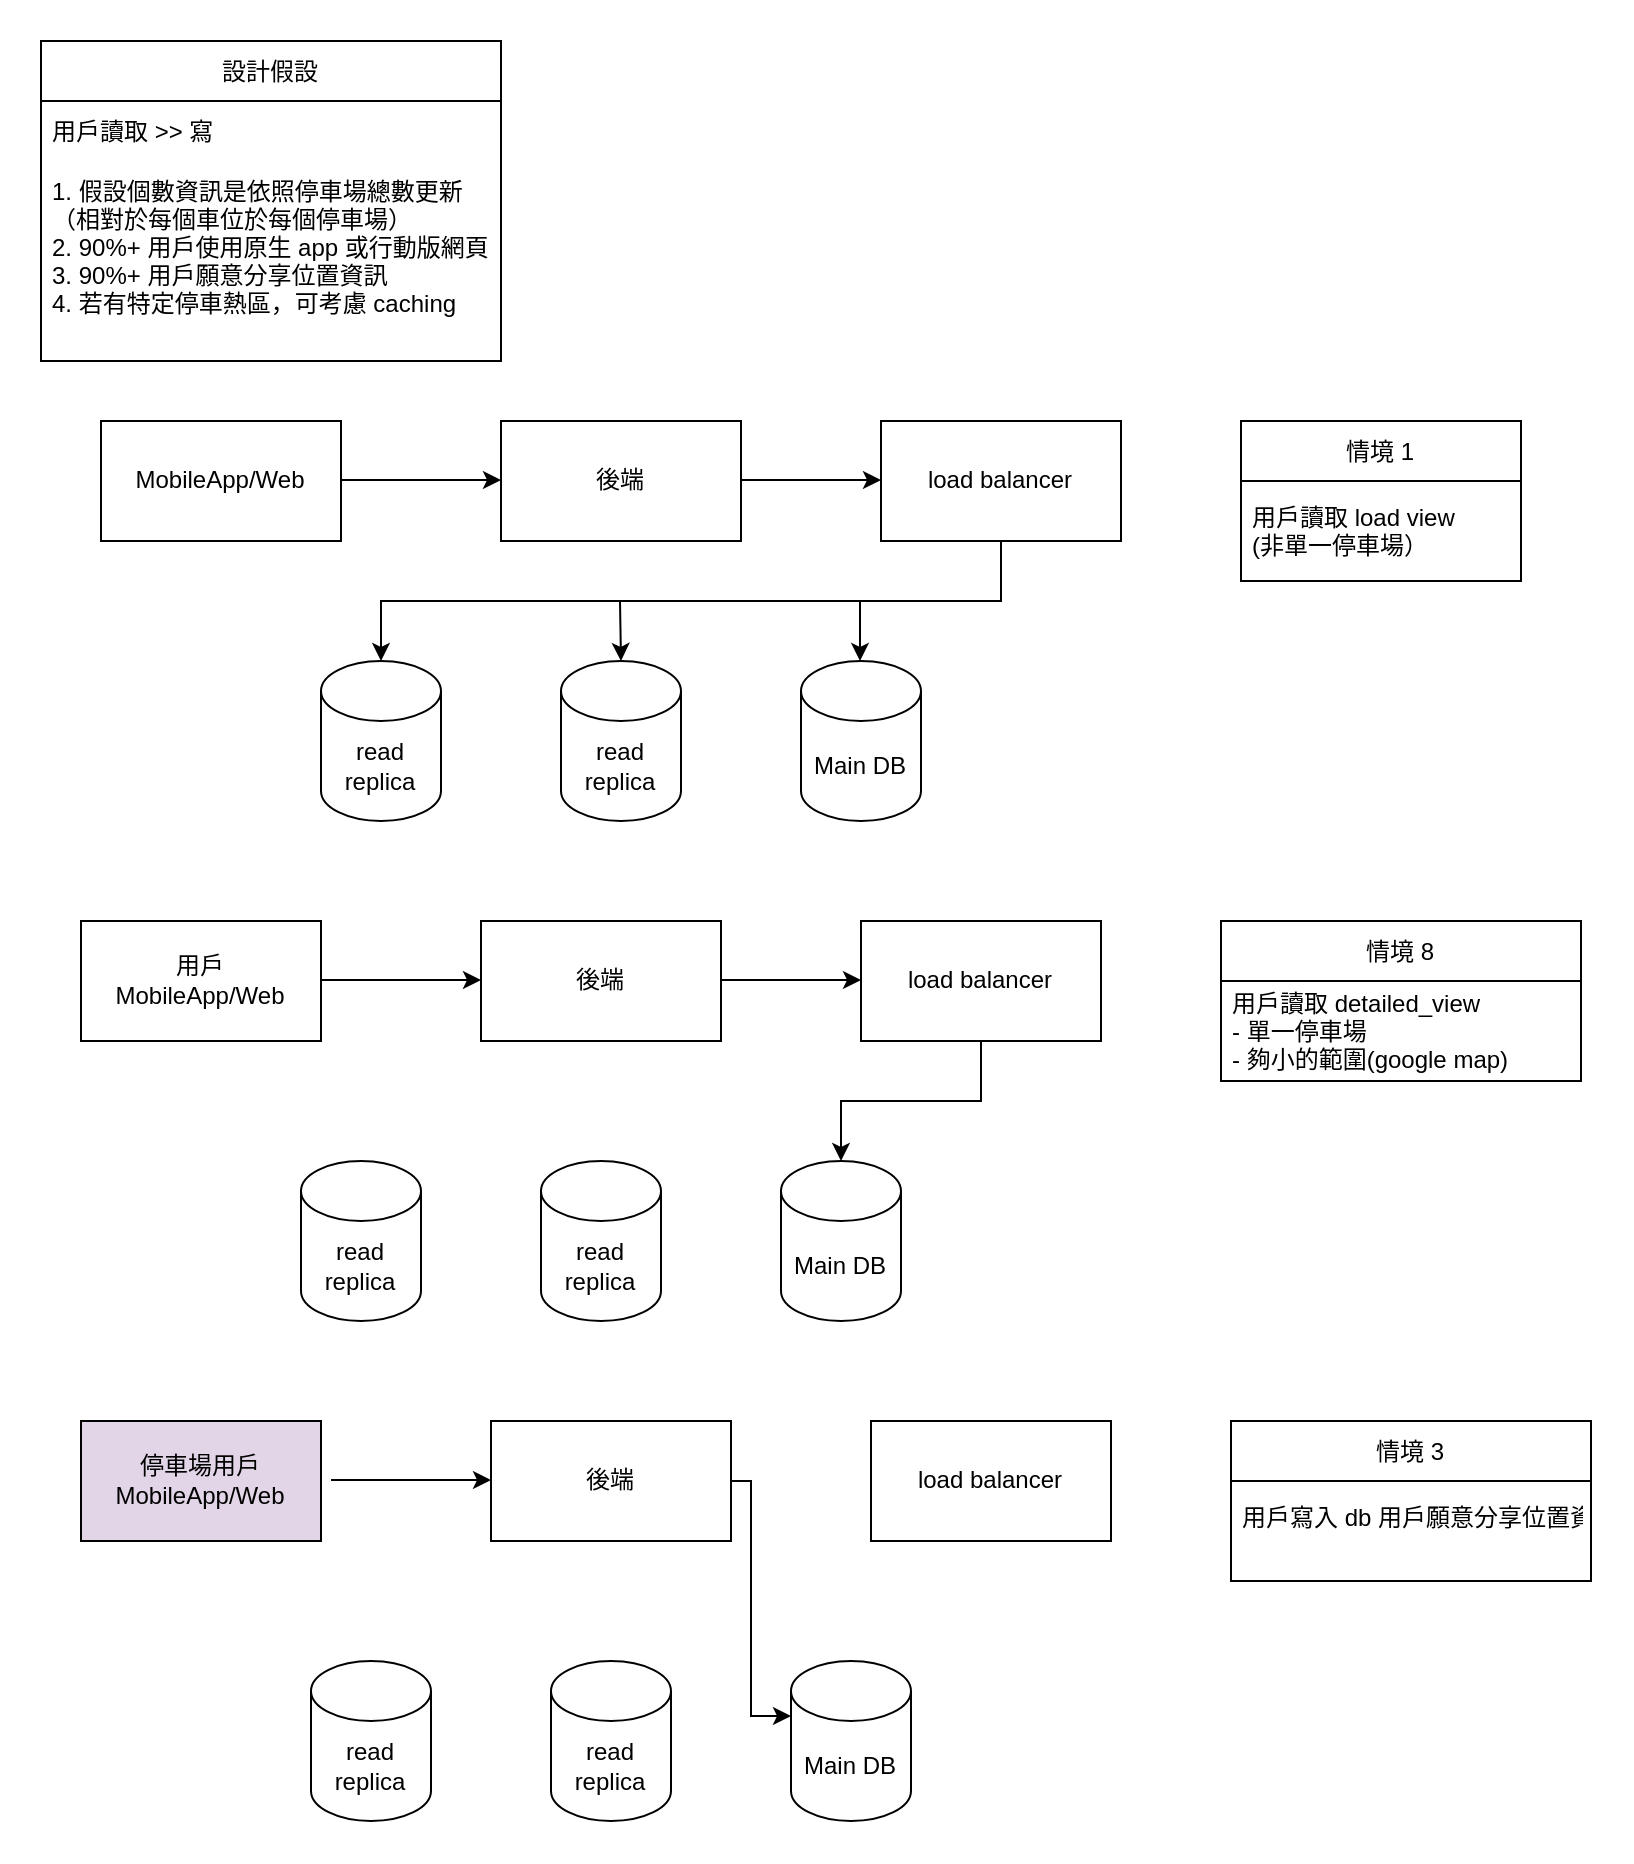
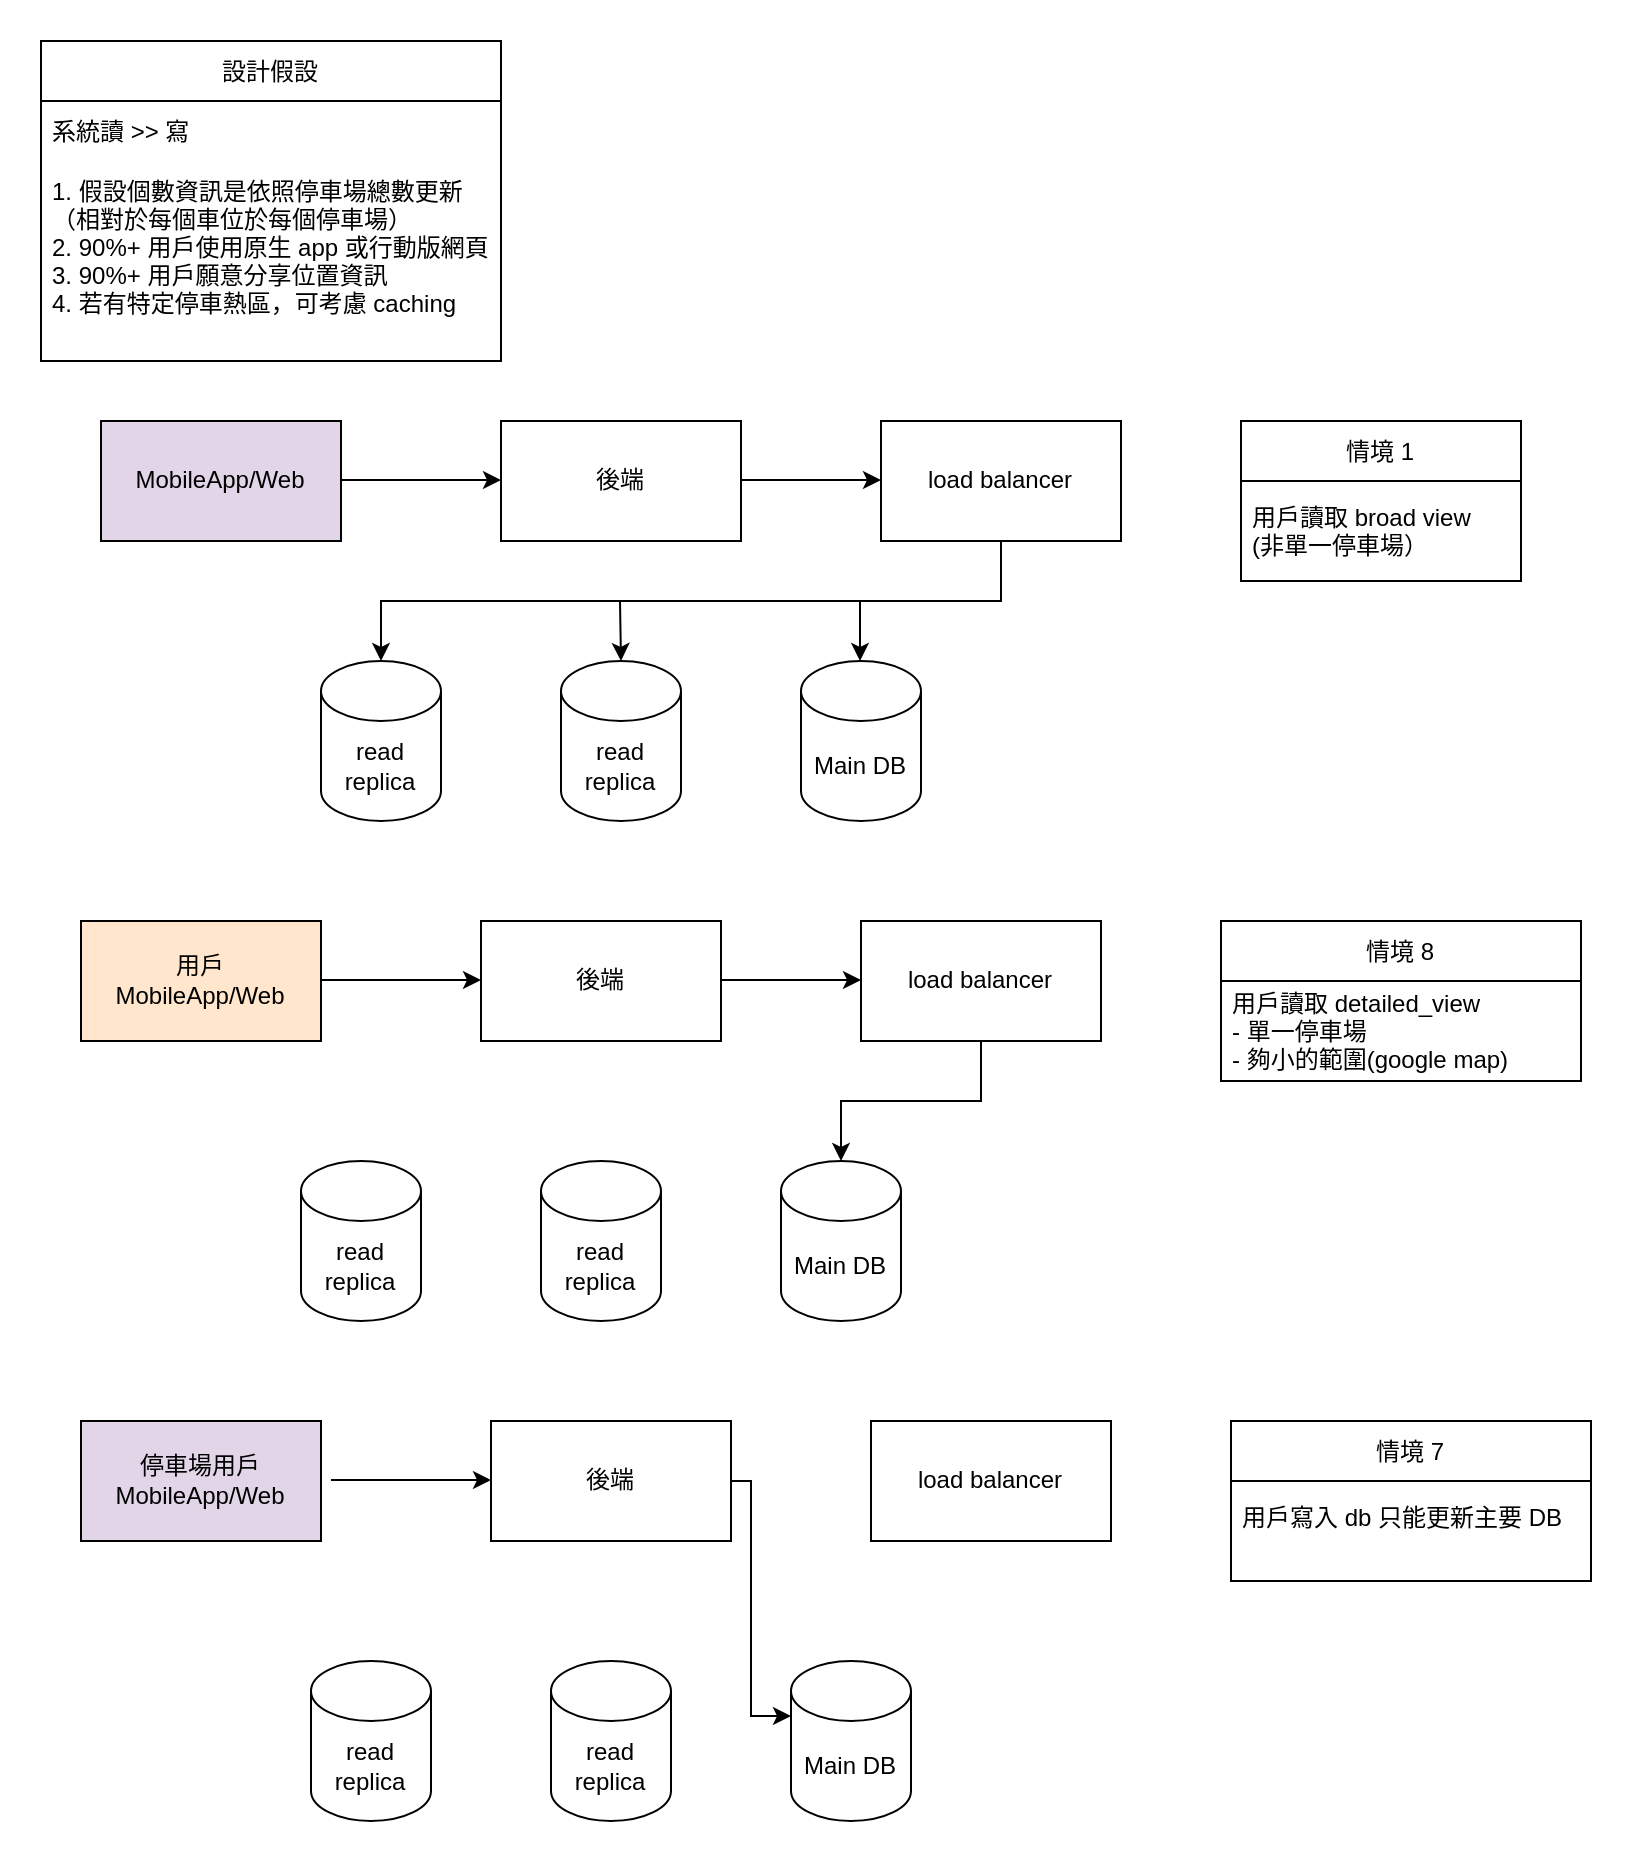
- <mxCell id="3" value="用戶讀取 &gt;&gt; 寫" style="text;strokeColor=none;fillColor=none;align=left;verticalAlign=middle;spacingLeft=4;spacingRight=4;overflow=hidden;points=[[0,0.5],[1,0.5]];portConstraint=eastwest;rotatable=0;" vertex="1" parent="2"><mxGeometry y="30" width="230" height="30" as="geometry" /></mxCell>
+ <mxCell id="3" value="系統讀 &gt;&gt; 寫" style="text;strokeColor=none;fillColor=none;align=left;verticalAlign=middle;spacingLeft=4;spacingRight=4;overflow=hidden;points=[[0,0.5],[1,0.5]];portConstraint=eastwest;rotatable=0;" vertex="1" parent="2"><mxGeometry y="30" width="230" height="30" as="geometry" /></mxCell>
- <mxCell id="5" value="MobileApp/Web" style="rounded=0;whiteSpace=wrap;html=1;fontSize=12;" vertex="1" parent="1"><mxGeometry x="50" y="210" width="120" height="60" as="geometry" /></mxCell>
+ <mxCell id="5" value="MobileApp/Web" style="rounded=0;whiteSpace=wrap;html=1;fontSize=12;fillColor=#e1d5e7;" vertex="1" parent="1"><mxGeometry x="50" y="210" width="120" height="60" as="geometry" /></mxCell>
- <mxCell id="17" value="用戶讀取 load view&#10;(非單一停車場）" style="text;strokeColor=none;fillColor=none;align=left;verticalAlign=middle;spacingLeft=4;spacingRight=4;overflow=hidden;points=[[0,0.5],[1,0.5]];portConstraint=eastwest;rotatable=0;fontSize=12;" vertex="1" parent="16"><mxGeometry y="30" width="140" height="50" as="geometry" /></mxCell>
+ <mxCell id="17" value="用戶讀取 broad view&#10;(非單一停車場）" style="text;strokeColor=none;fillColor=none;align=left;verticalAlign=middle;spacingLeft=4;spacingRight=4;overflow=hidden;points=[[0,0.5],[1,0.5]];portConstraint=eastwest;rotatable=0;fontSize=12;" vertex="1" parent="16"><mxGeometry y="30" width="140" height="50" as="geometry" /></mxCell>
- <mxCell id="20" value="用戶&lt;br&gt;MobileApp/Web" style="rounded=0;whiteSpace=wrap;html=1;fontSize=12;" vertex="1" parent="1"><mxGeometry x="40" y="460" width="120" height="60" as="geometry" /></mxCell>
+ <mxCell id="20" value="用戶&lt;br&gt;MobileApp/Web" style="rounded=0;whiteSpace=wrap;html=1;fontSize=12;fillColor=#ffe6cc;" vertex="1" parent="1"><mxGeometry x="40" y="460" width="120" height="60" as="geometry" /></mxCell>
- <mxCell id="29" value="情境 3" style="swimlane;fontStyle=0;childLayout=stackLayout;horizontal=1;startSize=30;horizontalStack=0;resizeParent=1;resizeParentMax=0;resizeLast=0;collapsible=1;marginBottom=0;fontSize=12;" vertex="1" parent="1"><mxGeometry x="615" y="710" width="180" height="80" as="geometry" /></mxCell>
+ <mxCell id="29" value="情境 7" style="swimlane;fontStyle=0;childLayout=stackLayout;horizontal=1;startSize=30;horizontalStack=0;resizeParent=1;resizeParentMax=0;resizeLast=0;collapsible=1;marginBottom=0;fontSize=12;" vertex="1" parent="1"><mxGeometry x="615" y="710" width="180" height="80" as="geometry" /></mxCell>
- <mxCell id="30" value="用戶寫入 db 用戶願意分享位置資訊 DB&#10; " style="text;strokeColor=none;fillColor=none;align=left;verticalAlign=middle;spacingLeft=4;spacingRight=4;overflow=hidden;points=[[0,0.5],[1,0.5]];portConstraint=eastwest;rotatable=0;fontSize=12;" vertex="1" parent="29"><mxGeometry y="30" width="180" height="50" as="geometry" /></mxCell>
+ <mxCell id="30" value="用戶寫入 db 只能更新主要 DB&#10; " style="text;strokeColor=none;fillColor=none;align=left;verticalAlign=middle;spacingLeft=4;spacingRight=4;overflow=hidden;points=[[0,0.5],[1,0.5]];portConstraint=eastwest;rotatable=0;fontSize=12;" vertex="1" parent="29"><mxGeometry y="30" width="180" height="50" as="geometry" /></mxCell>
